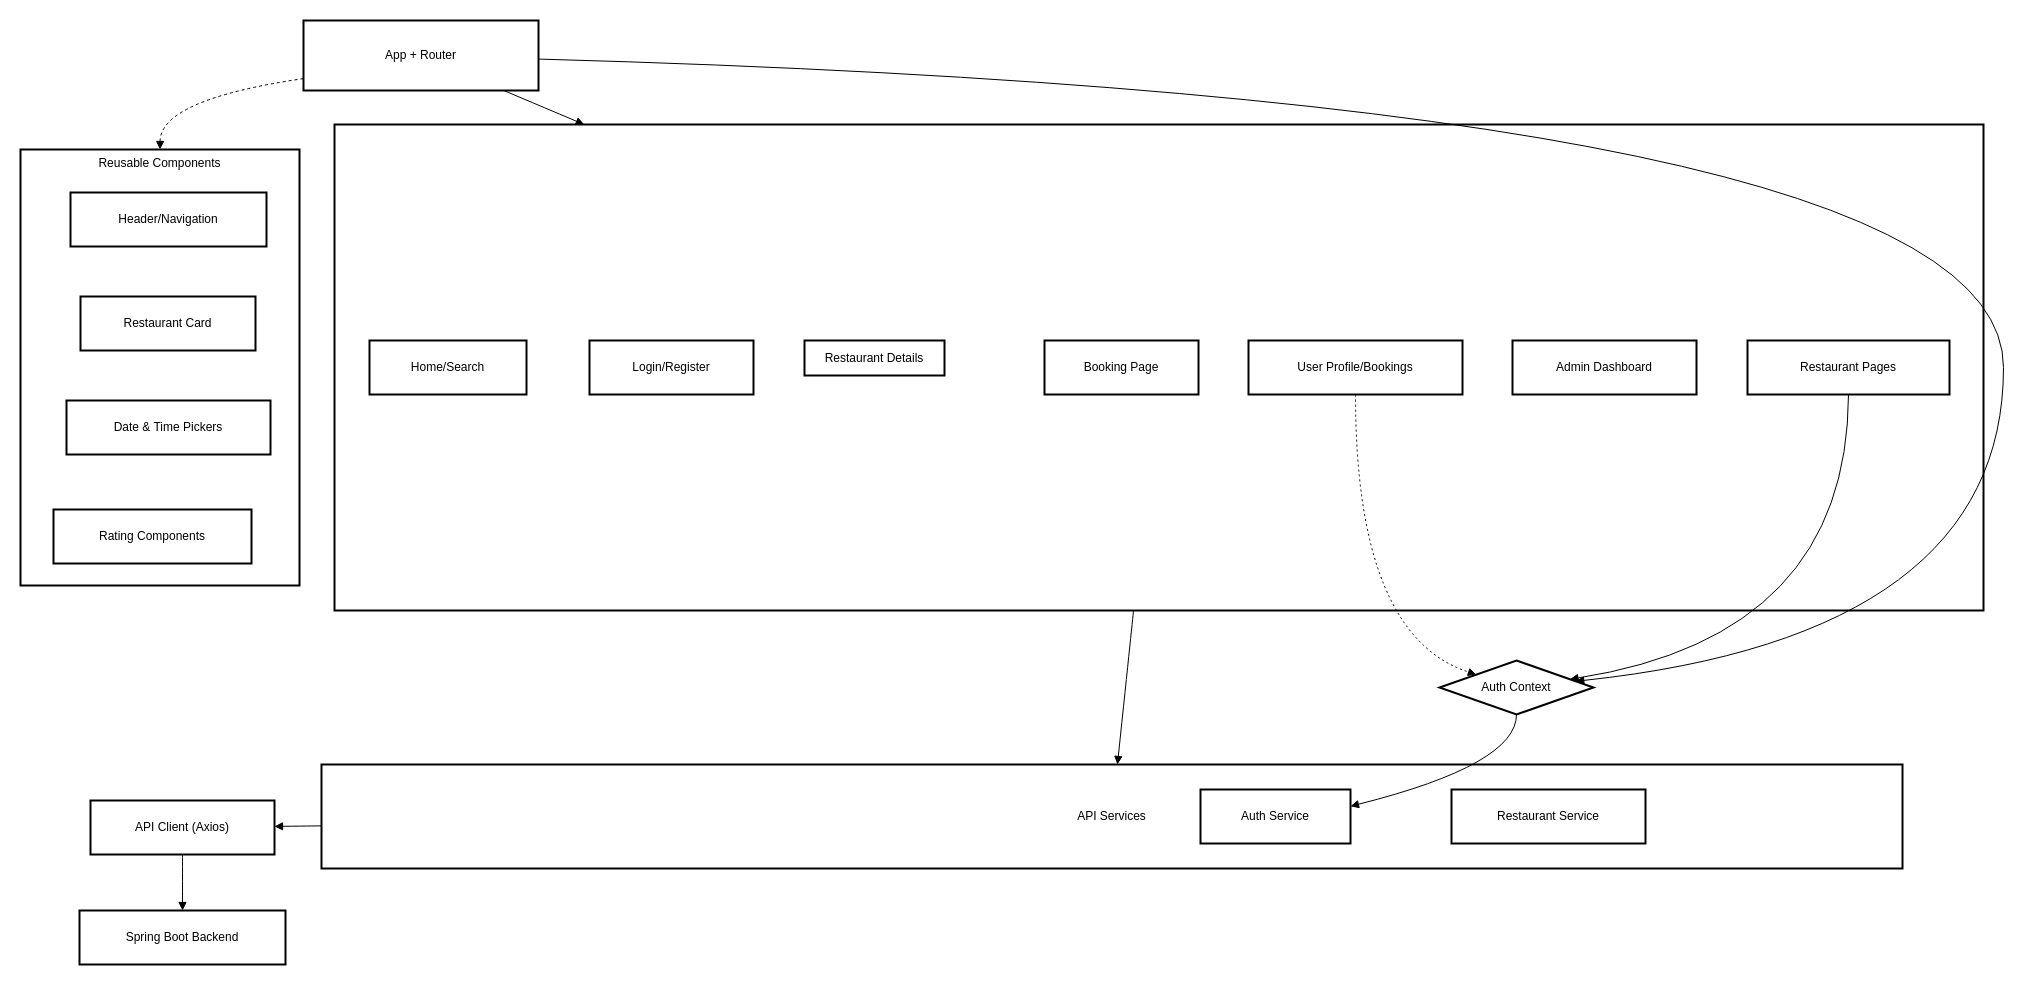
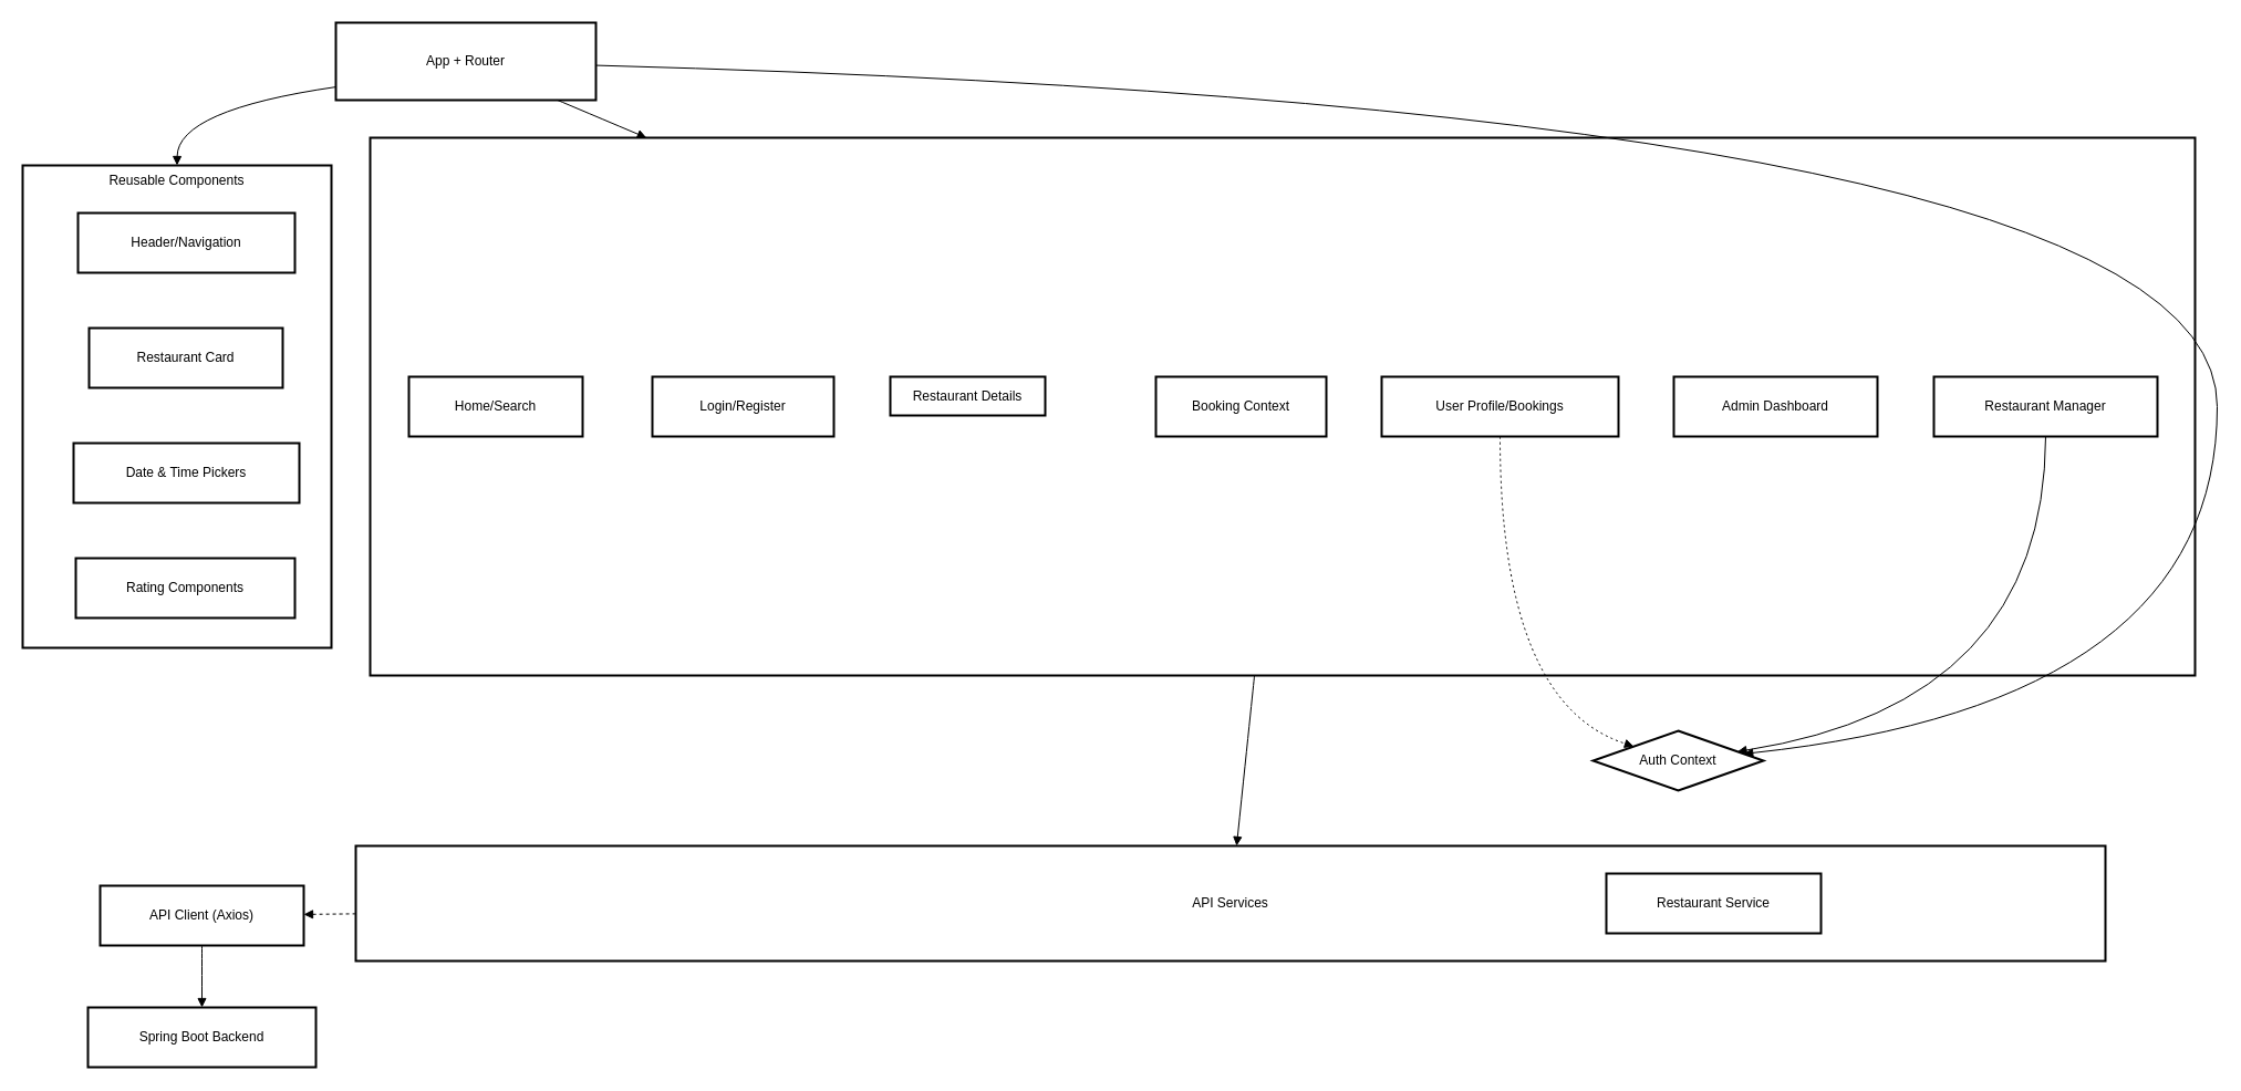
- <mxCell id="28" value="" style="curved=1;startArrow=none;endArrow=block;exitX=0;exitY=0.83;entryX=0.5;entryY=0;rounded=0;dashed=1;" edge="1" parent="1" source="9" target="3"><mxGeometry relative="1" as="geometry"><Array as="points"><mxPoint x="160" y="99" /></Array></mxGeometry></mxCell>
+ <mxCell id="28" value="" style="curved=1;startArrow=none;endArrow=block;exitX=0;exitY=0.83;entryX=0.5;entryY=0;rounded=0;" edge="1" parent="1" source="9" target="3"><mxGeometry relative="1" as="geometry"><Array as="points"><mxPoint x="160" y="99" /></Array></mxGeometry></mxCell>
- <mxCell id="14" value="Booking Page" style="whiteSpace=wrap;strokeWidth=2;" vertex="1" parent="1"><mxGeometry x="1044" y="340" width="154" height="54" as="geometry" /></mxCell>
+ <mxCell id="14" value="Booking Context" style="whiteSpace=wrap;strokeWidth=2;" vertex="1" parent="1"><mxGeometry x="1044" y="340" width="154" height="54" as="geometry" /></mxCell>
- <mxCell id="17" value="Restaurant Pages" style="whiteSpace=wrap;strokeWidth=2;" vertex="1" parent="1"><mxGeometry x="1747" y="340" width="202" height="54" as="geometry" /></mxCell>
+ <mxCell id="17" value="Restaurant Manager" style="whiteSpace=wrap;strokeWidth=2;" vertex="1" parent="1"><mxGeometry x="1747" y="340" width="202" height="54" as="geometry" /></mxCell>
- <mxCell id="7" value="Rating Components" style="whiteSpace=wrap;strokeWidth=2;" vertex="1" parent="3"><mxGeometry x="33" y="360" width="198" height="54" as="geometry" /></mxCell>
+ <mxCell id="7" value="Rating Components" style="whiteSpace=wrap;strokeWidth=2;" vertex="1" parent="3"><mxGeometry x="48" y="355" width="198" height="54" as="geometry" /></mxCell>
- <mxCell id="24" value="" style="curved=1;startArrow=none;endArrow=block;exitX=0.5;exitY=1;entryX=1;entryY=0.31;rounded=0;" edge="1" parent="1" source="10" target="19"><mxGeometry relative="1" as="geometry"><Array as="points"><mxPoint x="1516" y="764" /></Array></mxGeometry></mxCell>
- <mxCell id="19" value="Auth Service" style="whiteSpace=wrap;strokeWidth=2;" vertex="1" parent="1"><mxGeometry x="1200" y="789" width="150" height="54" as="geometry" /></mxCell>
- <mxCell id="30" value="" style="curved=1;startArrow=none;endArrow=block;rounded=0;" edge="1" parent="1" source="2" target="18"><mxGeometry relative="1" as="geometry"><Array as="points" /></mxGeometry></mxCell>
+ <mxCell id="30" value="" style="curved=1;startArrow=none;endArrow=block;rounded=0;dashed=1;" edge="1" parent="1" source="2" target="18"><mxGeometry relative="1" as="geometry"><Array as="points" /></mxGeometry></mxCell>
